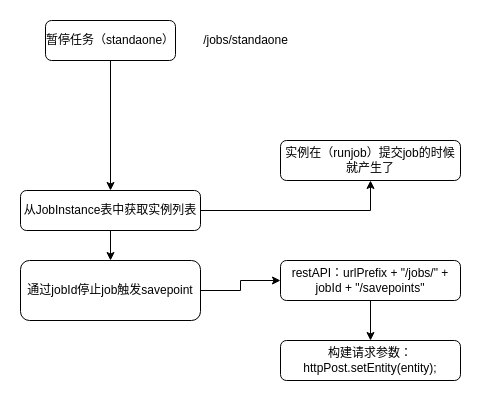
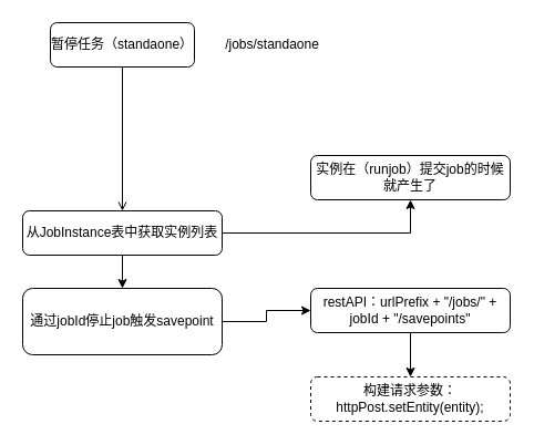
- <mxCell id="2" value="" style="edgeStyle=orthogonalEdgeStyle;rounded=0;orthogonalLoop=1;jettySize=auto;html=1;" edge="1" parent="1" source="3" target="7"><mxGeometry relative="1" as="geometry" /></mxCell>
+ <mxCell id="2" value="" style="edgeStyle=orthogonalEdgeStyle;rounded=0;orthogonalLoop=1;jettySize=auto;html=1;endArrow=open;" edge="1" parent="1" source="3" target="7"><mxGeometry relative="1" as="geometry" /></mxCell>
- <mxCell id="13" value="构建请求参数：httpPost.setEntity(entity);" style="rounded=1;whiteSpace=wrap;html=1;" vertex="1" parent="1"><mxGeometry x="280" y="340" width="180" height="40" as="geometry" /></mxCell>
+ <mxCell id="13" value="构建请求参数：httpPost.setEntity(entity);" style="rounded=1;whiteSpace=wrap;html=1;dashed=1;" vertex="1" parent="1"><mxGeometry x="280" y="340" width="180" height="40" as="geometry" /></mxCell>
